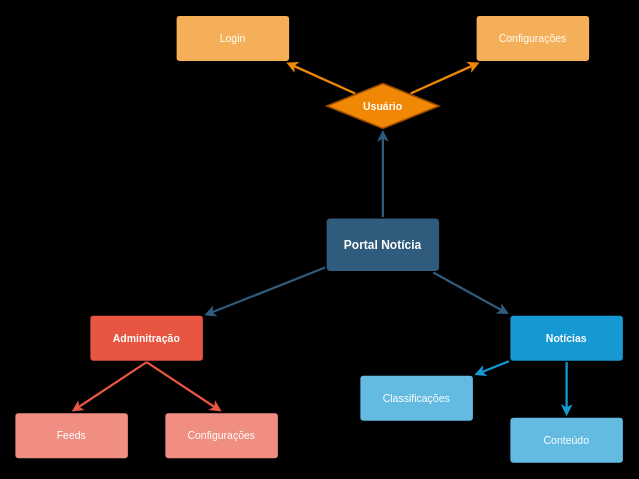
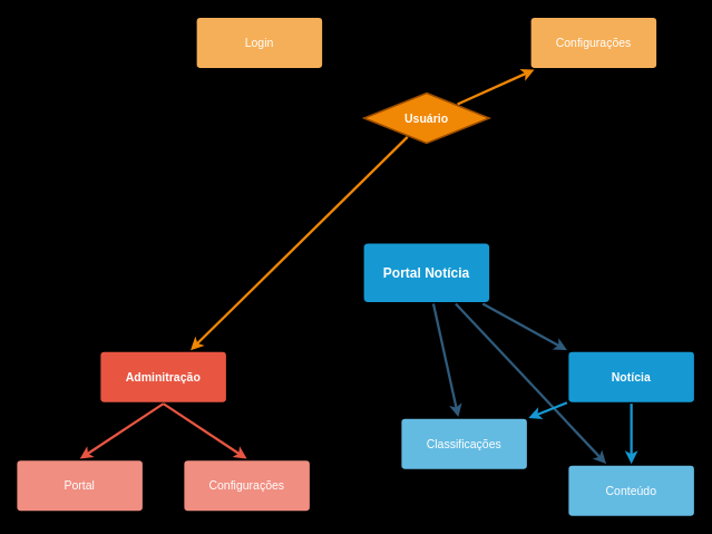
- <mxCell id="20" value="" style="edgeStyle=none;rounded=0;jumpStyle=none;html=1;shadow=0;labelBackgroundColor=none;startArrow=none;startFill=0;endArrow=classic;endFill=1;jettySize=auto;orthogonalLoop=1;strokeColor=#F08705;strokeWidth=3;fontFamily=Helvetica;fontSize=14;fontColor=#FFFFFF;spacing=5;" parent="1" source="16" target="19" edge="1"><mxGeometry relative="1" as="geometry" /></mxCell>
+ <mxCell id="20" value="" style="edgeStyle=none;rounded=0;jumpStyle=none;html=1;shadow=0;labelBackgroundColor=none;startArrow=none;startFill=0;endArrow=classic;endFill=1;jettySize=auto;orthogonalLoop=1;strokeColor=#F08705;strokeWidth=3;fontFamily=Helvetica;fontSize=14;fontColor=#FFFFFF;spacing=5;" parent="1" source="16" target="8" edge="1"><mxGeometry relative="1" as="geometry" /></mxCell>
- <mxCell id="2" value="" style="edgeStyle=none;rounded=0;jumpStyle=none;html=1;shadow=0;labelBackgroundColor=none;startArrow=none;startFill=0;endArrow=classic;endFill=1;jettySize=auto;orthogonalLoop=1;strokeColor=#2F5B7C;strokeWidth=3;fontFamily=Helvetica;fontSize=16;fontColor=#23445D;spacing=5;" parent="1" source="5" target="16" edge="1"><mxGeometry relative="1" as="geometry" /></mxCell>
+ <mxCell id="2" value="" style="edgeStyle=none;rounded=0;jumpStyle=none;html=1;shadow=0;labelBackgroundColor=none;startArrow=none;startFill=0;endArrow=classic;endFill=1;jettySize=auto;orthogonalLoop=1;strokeColor=#2F5B7C;strokeWidth=3;fontFamily=Helvetica;fontSize=16;fontColor=#23445D;spacing=5;" parent="1" source="5" target="14" edge="1"><mxGeometry relative="1" as="geometry" /></mxCell>
- <mxCell id="5" value="Portal Notícia" style="rounded=1;whiteSpace=wrap;html=1;shadow=0;labelBackgroundColor=none;strokeColor=none;strokeWidth=3;fillColor=#2F5B7C;fontFamily=Helvetica;fontSize=16;fontColor=#FFFFFF;align=center;fontStyle=1;spacing=5;arcSize=7;perimeterSpacing=2;" parent="1" vertex="1"><mxGeometry x="435" y="290.5" width="150" height="70" as="geometry" /></mxCell>
+ <mxCell id="5" value="Portal Notícia" style="rounded=1;whiteSpace=wrap;html=1;shadow=0;labelBackgroundColor=none;strokeColor=none;strokeWidth=3;fillColor=#1699d3;fontFamily=Helvetica;fontSize=16;fontColor=#FFFFFF;align=center;fontStyle=1;spacing=5;arcSize=7;perimeterSpacing=2;" parent="1" vertex="1"><mxGeometry x="435" y="290.5" width="150" height="70" as="geometry" /></mxCell>
- <mxCell id="4" value="" style="edgeStyle=none;rounded=0;jumpStyle=none;html=1;shadow=0;labelBackgroundColor=none;startArrow=none;startFill=0;endArrow=classic;endFill=1;jettySize=auto;orthogonalLoop=1;strokeColor=#2F5B7C;strokeWidth=3;fontFamily=Helvetica;fontSize=16;fontColor=#23445D;spacing=5;" parent="1" source="5" target="8" edge="1"><mxGeometry relative="1" as="geometry" /></mxCell>
+ <mxCell id="4" value="" style="edgeStyle=none;rounded=0;jumpStyle=none;html=1;shadow=0;labelBackgroundColor=none;startArrow=none;startFill=0;endArrow=classic;endFill=1;jettySize=auto;orthogonalLoop=1;strokeColor=#2F5B7C;strokeWidth=3;fontFamily=Helvetica;fontSize=16;fontColor=#23445D;spacing=5;" parent="1" source="5" target="15" edge="1"><mxGeometry relative="1" as="geometry" /></mxCell>
- <mxCell id="13" value="Notícias" style="rounded=1;whiteSpace=wrap;html=1;shadow=0;labelBackgroundColor=none;strokeColor=none;strokeWidth=3;fillColor=#1699d3;fontFamily=Helvetica;fontSize=14;fontColor=#FFFFFF;align=center;spacing=5;fontStyle=1;arcSize=7;perimeterSpacing=2;" parent="1" vertex="1"><mxGeometry x="680" y="420" width="150" height="60" as="geometry" /></mxCell>
+ <mxCell id="13" value="Notícia" style="rounded=1;whiteSpace=wrap;html=1;shadow=0;labelBackgroundColor=none;strokeColor=none;strokeWidth=3;fillColor=#1699d3;fontFamily=Helvetica;fontSize=14;fontColor=#FFFFFF;align=center;spacing=5;fontStyle=1;arcSize=7;perimeterSpacing=2;" parent="1" vertex="1"><mxGeometry x="680" y="420" width="150" height="60" as="geometry" /></mxCell>
- <mxCell id="10" value="Feeds" style="rounded=1;whiteSpace=wrap;html=1;shadow=0;labelBackgroundColor=none;strokeColor=none;strokeWidth=3;fillColor=#f08e81;fontFamily=Helvetica;fontSize=14;fontColor=#FFFFFF;align=center;spacing=5;fontStyle=0;arcSize=7;perimeterSpacing=2;" parent="1" vertex="1"><mxGeometry x="20" y="550" width="150" height="60" as="geometry" /></mxCell>
+ <mxCell id="10" value="Portal" style="rounded=1;whiteSpace=wrap;html=1;shadow=0;labelBackgroundColor=none;strokeColor=none;strokeWidth=3;fillColor=#f08e81;fontFamily=Helvetica;fontSize=14;fontColor=#FFFFFF;align=center;spacing=5;fontStyle=0;arcSize=7;perimeterSpacing=2;" parent="1" vertex="1"><mxGeometry x="20" y="550" width="150" height="60" as="geometry" /></mxCell>
